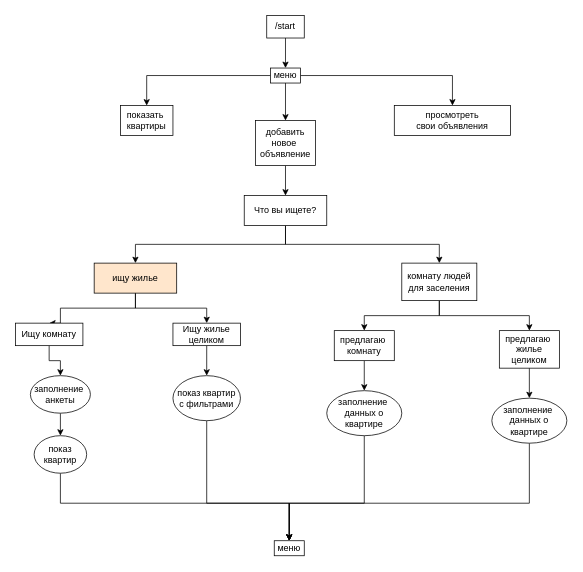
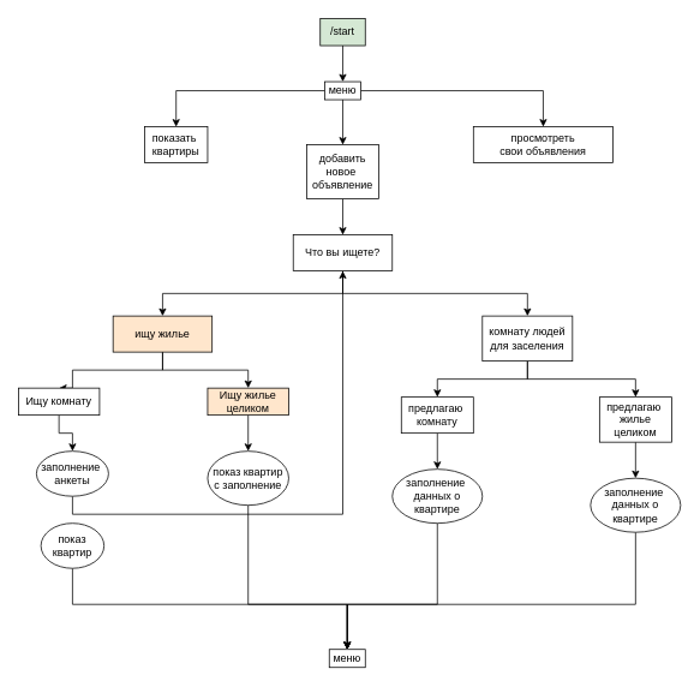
- <mxCell id="3" value="/start" style="rounded=0;whiteSpace=wrap;html=1;" vertex="1" parent="1"><mxGeometry x="355" y="20" width="50" height="30" as="geometry" /></mxCell>
+ <mxCell id="3" value="/start" style="rounded=0;whiteSpace=wrap;html=1;fillColor=#d5e8d4;" vertex="1" parent="1"><mxGeometry x="355" y="20" width="50" height="30" as="geometry" /></mxCell>
- <mxCell id="21" value="Ищу жилье целиком" style="rounded=0;whiteSpace=wrap;html=1;" vertex="1" parent="1"><mxGeometry x="230" y="430" width="90" height="30" as="geometry" /></mxCell>
+ <mxCell id="21" value="Ищу жилье целиком" style="rounded=0;whiteSpace=wrap;html=1;fillColor=#ffe6cc;" vertex="1" parent="1"><mxGeometry x="230" y="430" width="90" height="30" as="geometry" /></mxCell>
- <mxCell id="23" value="показ квартир&lt;br&gt;с фильтрами" style="ellipse;whiteSpace=wrap;html=1;" vertex="1" parent="1"><mxGeometry x="230" y="500" width="90" height="60" as="geometry" /></mxCell>
+ <mxCell id="23" value="показ квартир&lt;br&gt;с заполнение" style="ellipse;whiteSpace=wrap;html=1;" vertex="1" parent="1"><mxGeometry x="230" y="500" width="90" height="60" as="geometry" /></mxCell>
- <mxCell id="10" style="edgeStyle=orthogonalEdgeStyle;rounded=0;orthogonalLoop=1;jettySize=auto;html=1;exitX=0.5;exitY=1;exitDx=0;exitDy=0;entryX=0.5;entryY=0;entryDx=0;entryDy=0;" edge="1" parent="1" source="11" target="13"><mxGeometry relative="1" as="geometry" /></mxCell>
+ <mxCell id="10" style="edgeStyle=orthogonalEdgeStyle;rounded=0;orthogonalLoop=1;jettySize=auto;html=1;exitX=0.5;exitY=1;exitDx=0;exitDy=0;" edge="1" parent="1" source="11" target="9"><mxGeometry relative="1" as="geometry" /></mxCell>
